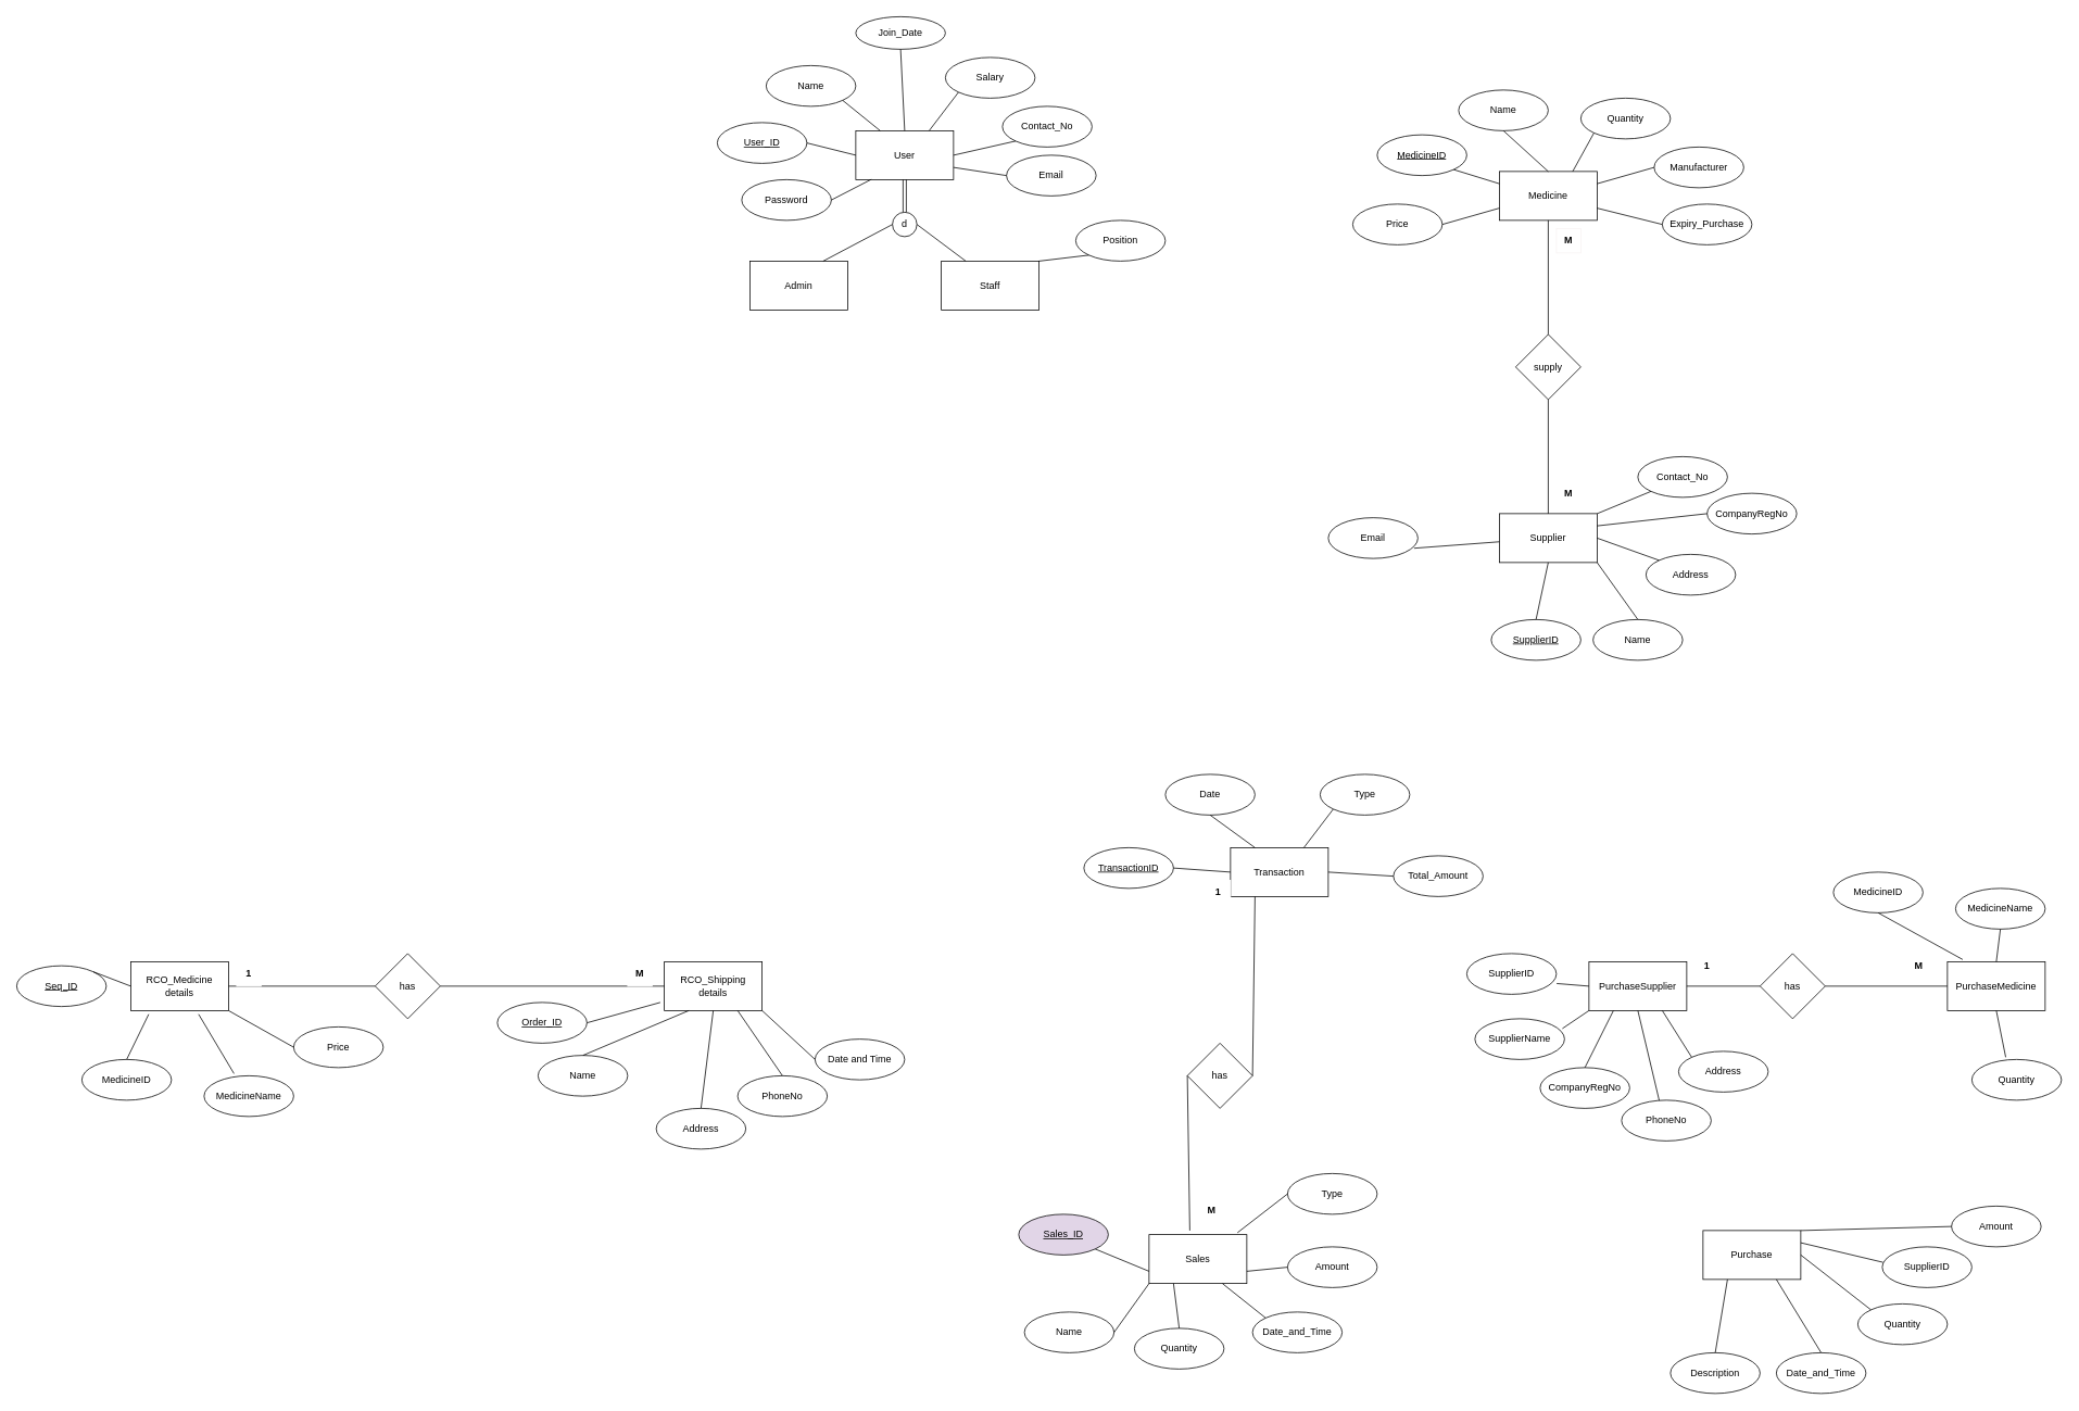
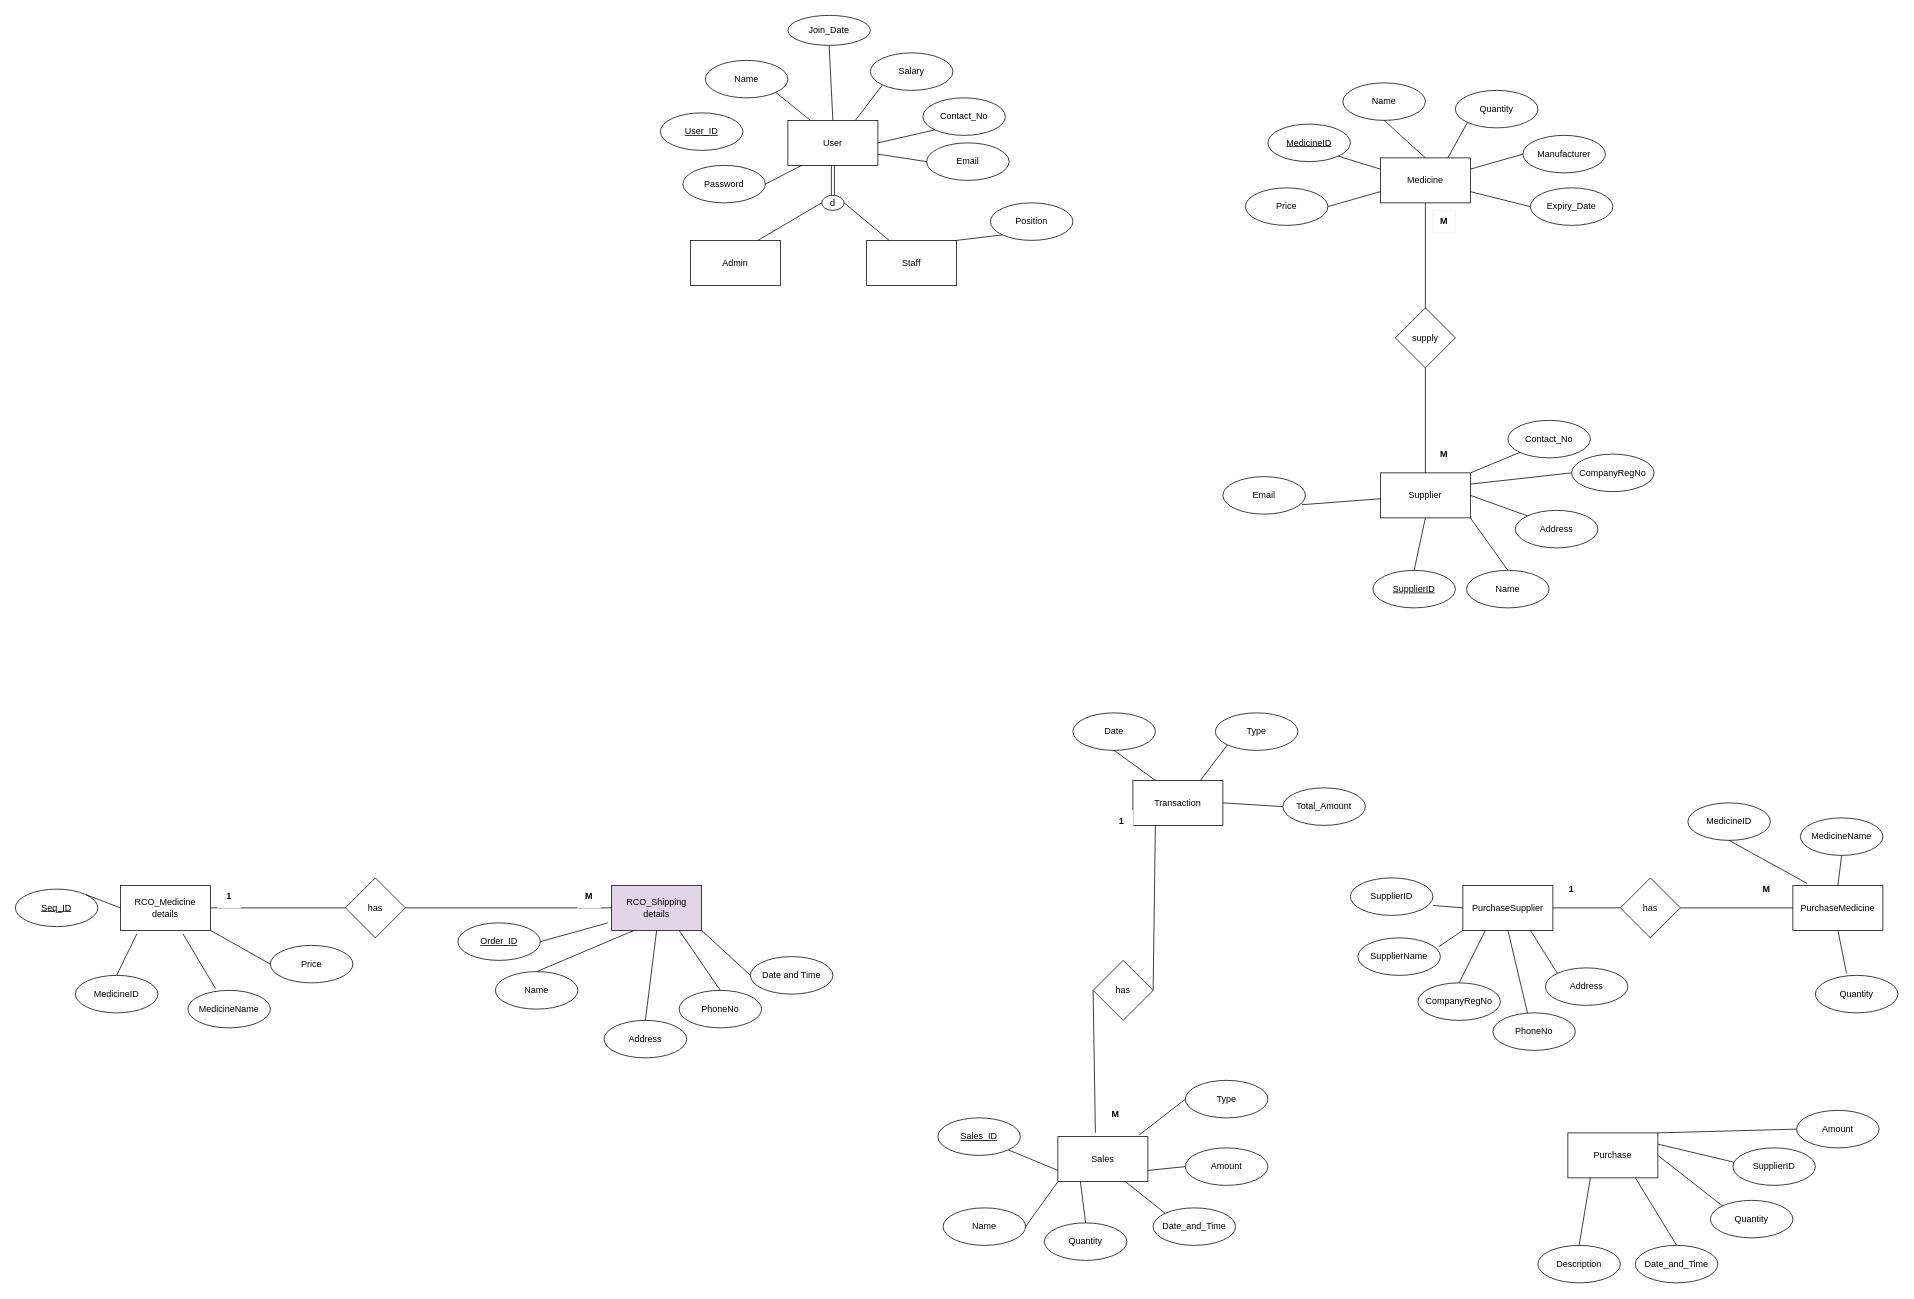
- <mxCell id="12" value="" style="endArrow=none;html=1;rounded=0;exitX=1;exitY=0.5;exitDx=0;exitDy=0;entryX=0;entryY=0.5;entryDx=0;entryDy=0;" parent="1" source="3" target="2" edge="1"><mxGeometry width="50" height="50" relative="1" as="geometry"><mxPoint x="1150" y="200" as="sourcePoint" /><mxPoint x="1145" y="110" as="targetPoint" /></mxGeometry></mxCell>
- <mxCell id="14" value="d" style="ellipse;whiteSpace=wrap;html=1;aspect=fixed;" parent="1" vertex="1"><mxGeometry x="1095" y="260" width="30" height="30" as="geometry" /></mxCell>
+ <mxCell id="14" value="d" style="ellipse;whiteSpace=wrap;html=1;aspect=fixed;" parent="1" vertex="1"><mxGeometry x="1095" y="260" width="30" height="20" as="geometry" /></mxCell>
- <mxCell id="27" value="Expiry_Purchase" style="ellipse;whiteSpace=wrap;html=1;" parent="1" vertex="1"><mxGeometry x="2040" y="250" width="110" height="50" as="geometry" /></mxCell>
+ <mxCell id="27" value="Expiry_Date" style="ellipse;whiteSpace=wrap;html=1;" parent="1" vertex="1"><mxGeometry x="2040" y="250" width="110" height="50" as="geometry" /></mxCell>
- <mxCell id="55" value="TransactionID" style="ellipse;whiteSpace=wrap;html=1;fontStyle=4" parent="1" vertex="1"><mxGeometry x="1330" y="1040" width="110" height="50" as="geometry" /></mxCell>
- <mxCell id="59" value="" style="endArrow=none;html=1;rounded=0;exitX=1;exitY=0.5;exitDx=0;exitDy=0;entryX=0;entryY=0.5;entryDx=0;entryDy=0;" parent="1" source="55" target="54" edge="1"><mxGeometry width="50" height="50" relative="1" as="geometry"><mxPoint x="1450" y="1090" as="sourcePoint" /><mxPoint x="1500" y="1040" as="targetPoint" /></mxGeometry></mxCell>
- <mxCell id="70" value="RCO_Shipping details" style="rounded=0;whiteSpace=wrap;html=1;" parent="1" vertex="1"><mxGeometry x="815" y="1180" width="120" height="60" as="geometry" /></mxCell>
+ <mxCell id="70" value="RCO_Shipping details" style="rounded=0;whiteSpace=wrap;html=1;fillColor=#e1d5e7;" parent="1" vertex="1"><mxGeometry x="815" y="1180" width="120" height="60" as="geometry" /></mxCell>
- <mxCell id="44" value="Sales_ID" style="ellipse;whiteSpace=wrap;html=1;fontStyle=4;fillColor=#e1d5e7;" parent="1" vertex="1"><mxGeometry x="1250" y="1490" width="110" height="50" as="geometry" /></mxCell>
+ <mxCell id="44" value="Sales_ID" style="ellipse;whiteSpace=wrap;html=1;fontStyle=4" parent="1" vertex="1"><mxGeometry x="1250" y="1490" width="110" height="50" as="geometry" /></mxCell>
